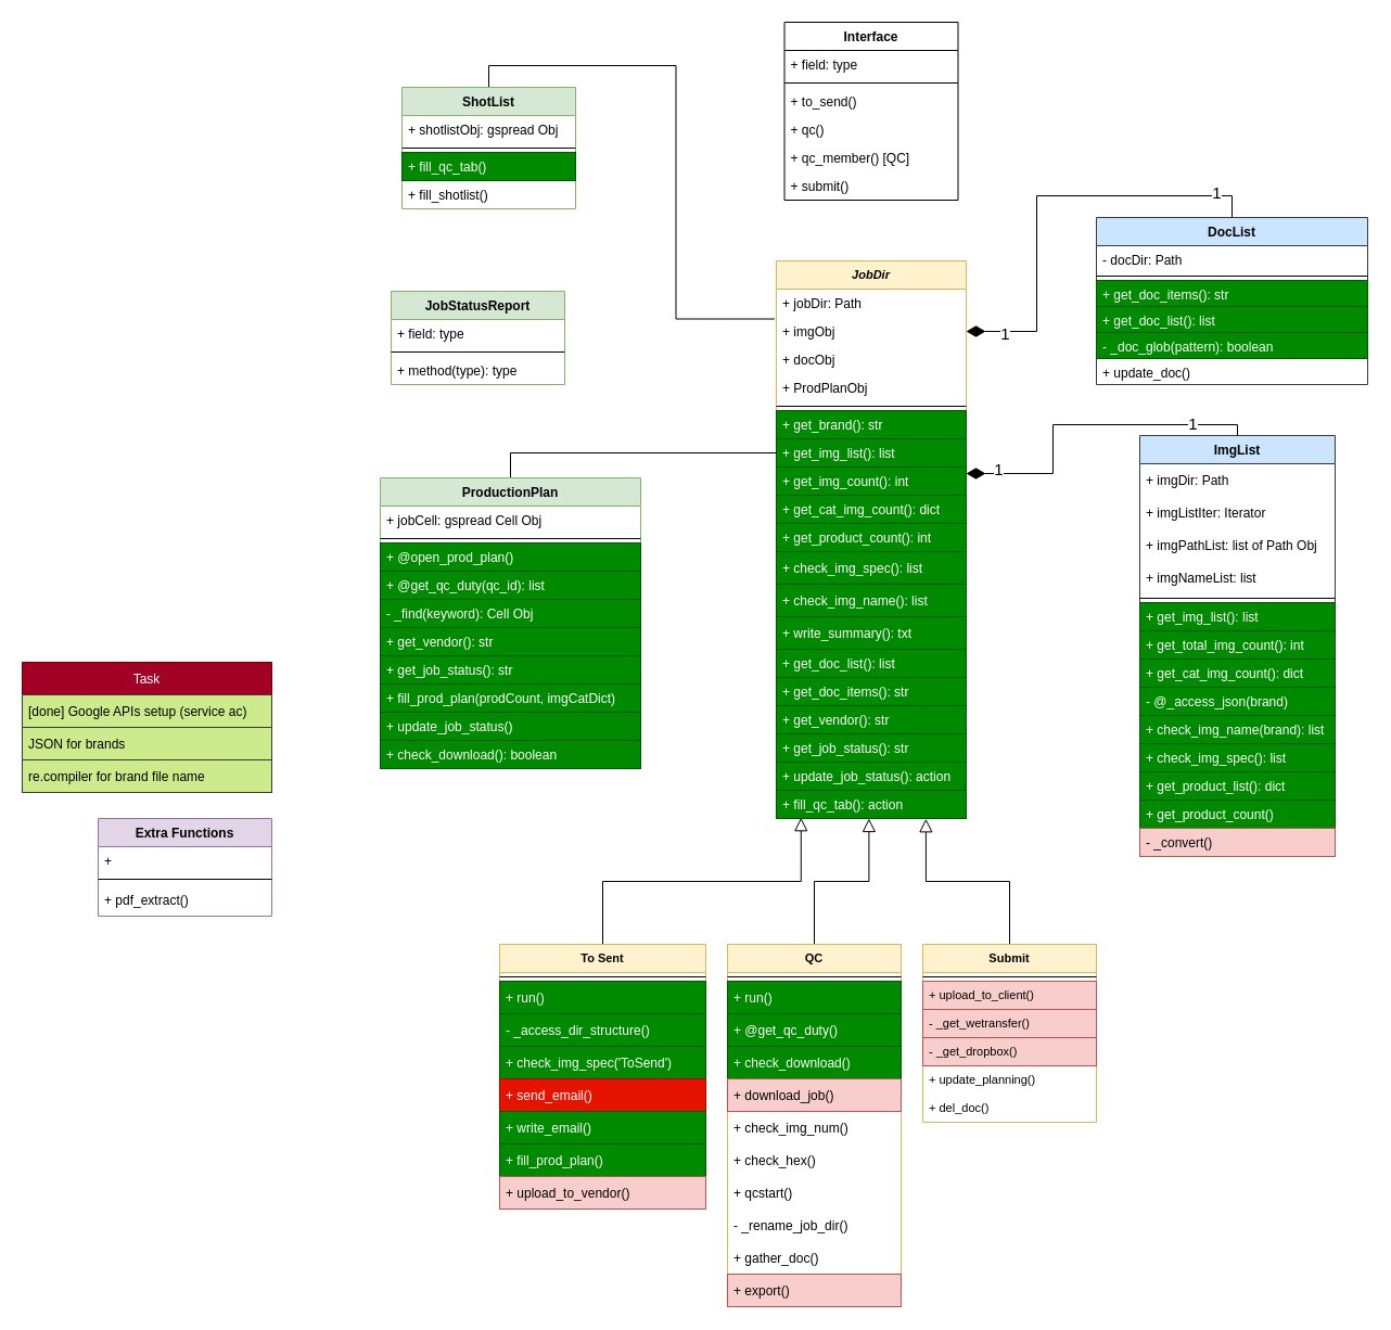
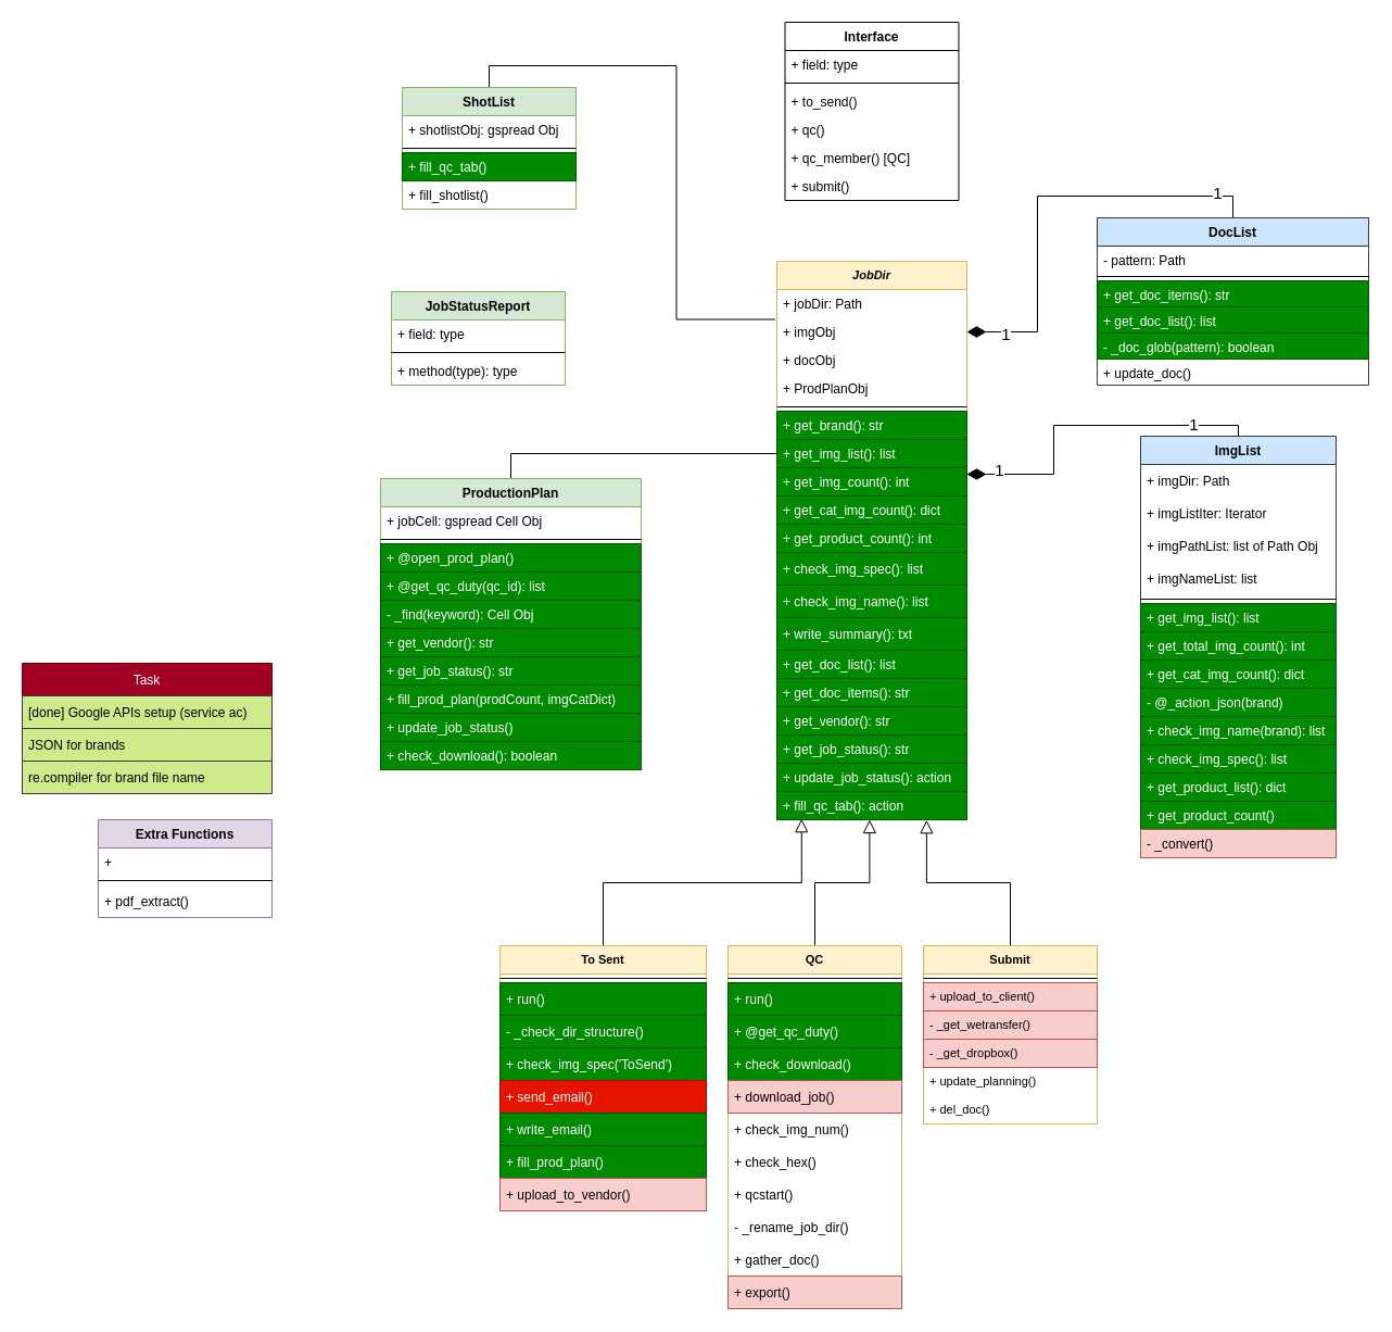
- <mxCell id="6" value="- docDir: Path" style="text;strokeColor=none;fillColor=none;align=left;verticalAlign=top;spacingLeft=4;spacingRight=4;overflow=hidden;rotatable=0;points=[[0,0.5],[1,0.5]];portConstraint=eastwest;" parent="5" vertex="1"><mxGeometry y="26" width="250" height="24" as="geometry" /></mxCell>
+ <mxCell id="6" value="- pattern: Path" style="text;strokeColor=none;fillColor=none;align=left;verticalAlign=top;spacingLeft=4;spacingRight=4;overflow=hidden;rotatable=0;points=[[0,0.5],[1,0.5]];portConstraint=eastwest;" parent="5" vertex="1"><mxGeometry y="26" width="250" height="24" as="geometry" /></mxCell>
- <mxCell id="21" value="- @_access_json(brand)" style="text;align=left;verticalAlign=top;spacingLeft=4;spacingRight=4;overflow=hidden;rotatable=0;points=[[0,0.5],[1,0.5]];portConstraint=eastwest;fillColor=#008a00;fontColor=#ffffff;strokeColor=#005700;" parent="12" vertex="1"><mxGeometry y="232" width="180" height="26" as="geometry" /></mxCell>
+ <mxCell id="21" value="- @_action_json(brand)" style="text;align=left;verticalAlign=top;spacingLeft=4;spacingRight=4;overflow=hidden;rotatable=0;points=[[0,0.5],[1,0.5]];portConstraint=eastwest;fillColor=#008a00;fontColor=#ffffff;strokeColor=#005700;" parent="12" vertex="1"><mxGeometry y="232" width="180" height="26" as="geometry" /></mxCell>
- <mxCell id="44" value="- _access_dir_structure()" style="text;strokeColor=#005700;fillColor=#008a00;align=left;verticalAlign=middle;spacingLeft=4;spacingRight=4;overflow=hidden;points=[[0,0.5],[1,0.5]];portConstraint=eastwest;rotatable=0;fontColor=#ffffff;" parent="41" vertex="1"><mxGeometry y="64" width="190" height="30" as="geometry" /></mxCell>
+ <mxCell id="44" value="- _check_dir_structure()" style="text;strokeColor=#005700;fillColor=#008a00;align=left;verticalAlign=middle;spacingLeft=4;spacingRight=4;overflow=hidden;points=[[0,0.5],[1,0.5]];portConstraint=eastwest;rotatable=0;fontColor=#ffffff;" parent="41" vertex="1"><mxGeometry y="64" width="190" height="30" as="geometry" /></mxCell>
